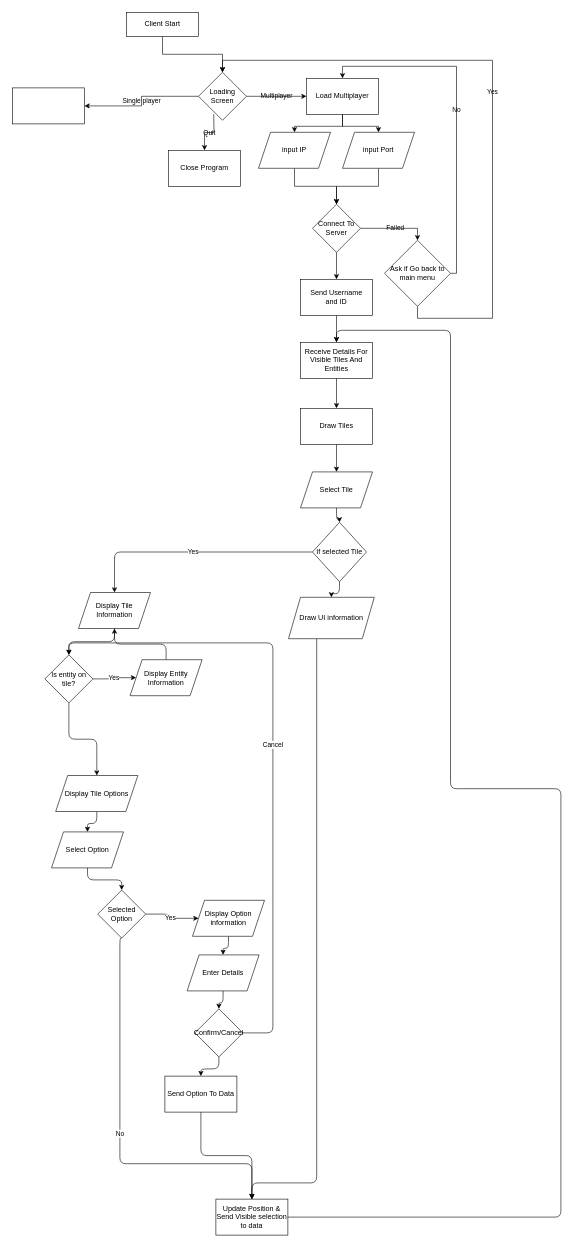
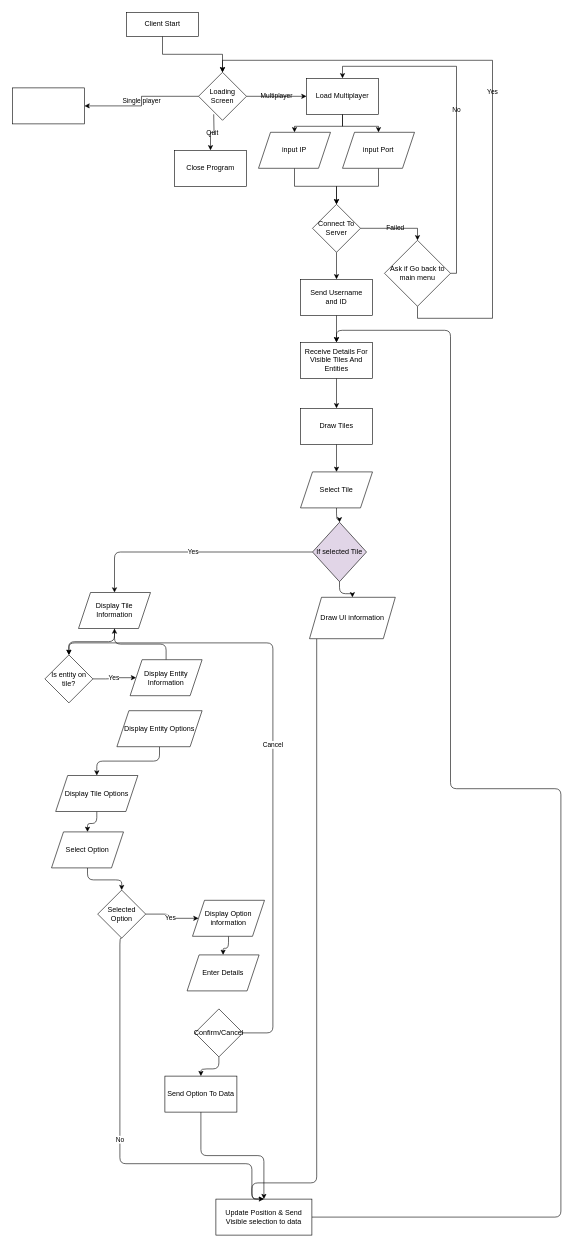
- <mxCell id="18" value="Close Program" style="rounded=0;whiteSpace=wrap;html=1;labelBackgroundColor=none;" vertex="1" parent="1"><mxGeometry x="280" y="250" width="120" height="60" as="geometry" /></mxCell>
+ <mxCell id="18" value="Close Program" style="rounded=0;whiteSpace=wrap;html=1;labelBackgroundColor=none;" vertex="1" parent="1"><mxGeometry x="290" y="250" width="120" height="60" as="geometry" /></mxCell>
- <mxCell id="44" value="If selected Tile" style="rhombus;whiteSpace=wrap;html=1;" vertex="1" parent="1"><mxGeometry x="520" y="870" width="90" height="99" as="geometry" /></mxCell>
+ <mxCell id="44" value="If selected Tile" style="rhombus;whiteSpace=wrap;html=1;fillColor=#e1d5e7;" vertex="1" parent="1"><mxGeometry x="520" y="870" width="90" height="99" as="geometry" /></mxCell>
- <mxCell id="62" value="Draw UI information" style="shape=parallelogram;perimeter=parallelogramPerimeter;whiteSpace=wrap;html=1;fixedSize=1;" vertex="1" parent="1"><mxGeometry x="480" y="995" width="143" height="69" as="geometry" /></mxCell>
+ <mxCell id="62" value="Draw UI information" style="shape=parallelogram;perimeter=parallelogramPerimeter;whiteSpace=wrap;html=1;fixedSize=1;" vertex="1" parent="1"><mxGeometry x="515" y="995" width="143" height="69" as="geometry" /></mxCell>
+ <mxCell id="41" value="Display Entity Options" style="shape=parallelogram;perimeter=parallelogramPerimeter;whiteSpace=wrap;html=1;fixedSize=1;" vertex="1" parent="1"><mxGeometry x="194" y="1184" width="142" height="60" as="geometry" /></mxCell>
- <mxCell id="34" style="edgeStyle=orthogonalEdgeStyle;orthogonalLoop=1;jettySize=auto;html=1;entryX=0.5;entryY=0;entryDx=0;entryDy=0;" edge="1" parent="1" source="35" target="39"><mxGeometry relative="1" as="geometry" /></mxCell>
+ <mxCell id="40" style="edgeStyle=orthogonalEdgeStyle;orthogonalLoop=1;jettySize=auto;html=1;entryX=0.5;entryY=0;entryDx=0;entryDy=0;" edge="1" parent="1" source="41" target="39"><mxGeometry relative="1" as="geometry" /></mxCell>
- <mxCell id="52" style="edgeStyle=orthogonalEdgeStyle;orthogonalLoop=1;jettySize=auto;html=1;entryX=0.5;entryY=0;entryDx=0;entryDy=0;" edge="1" parent="1" source="53" target="56"><mxGeometry relative="1" as="geometry" /></mxCell>
- <mxCell id="60" value="Update Position &amp;amp; Send Visible selection to data" style="rounded=0;whiteSpace=wrap;html=1;" vertex="1" parent="1"><mxGeometry x="359" y="1998" width="120" height="60" as="geometry" /></mxCell>
+ <mxCell id="60" value="Update Position &amp;amp; Send Visible selection to data" style="rounded=0;whiteSpace=wrap;html=1;" vertex="1" parent="1"><mxGeometry x="359" y="1998" width="160" height="60" as="geometry" /></mxCell>
